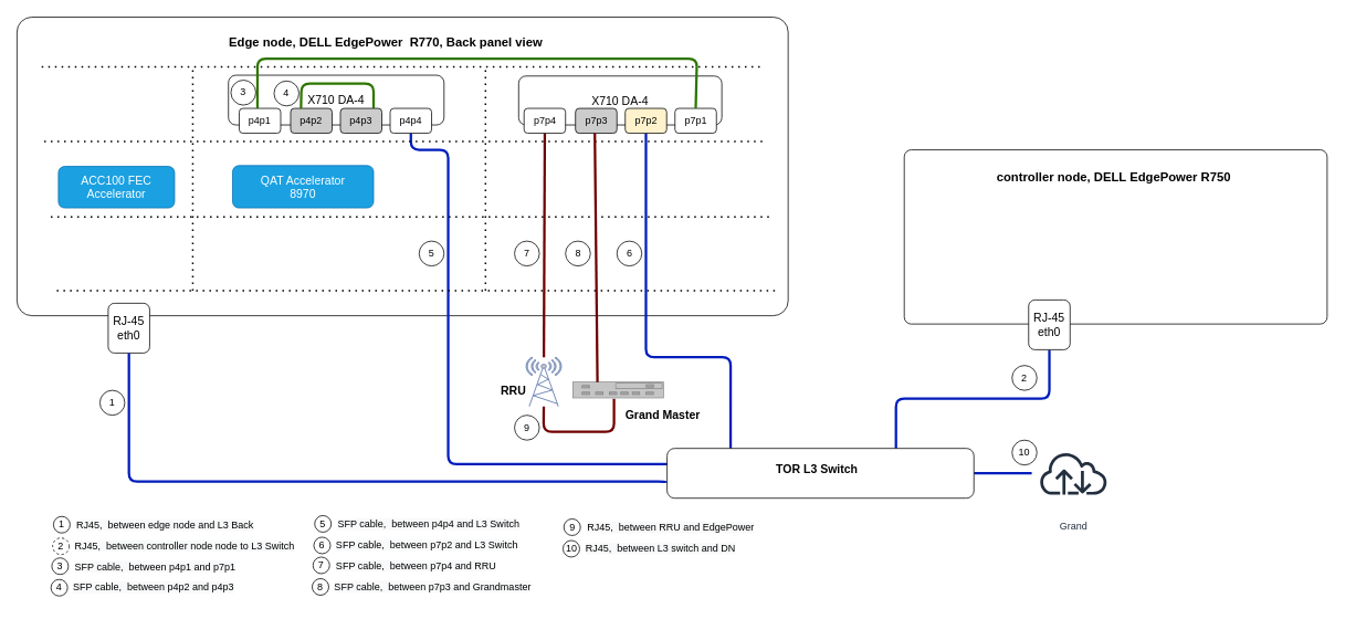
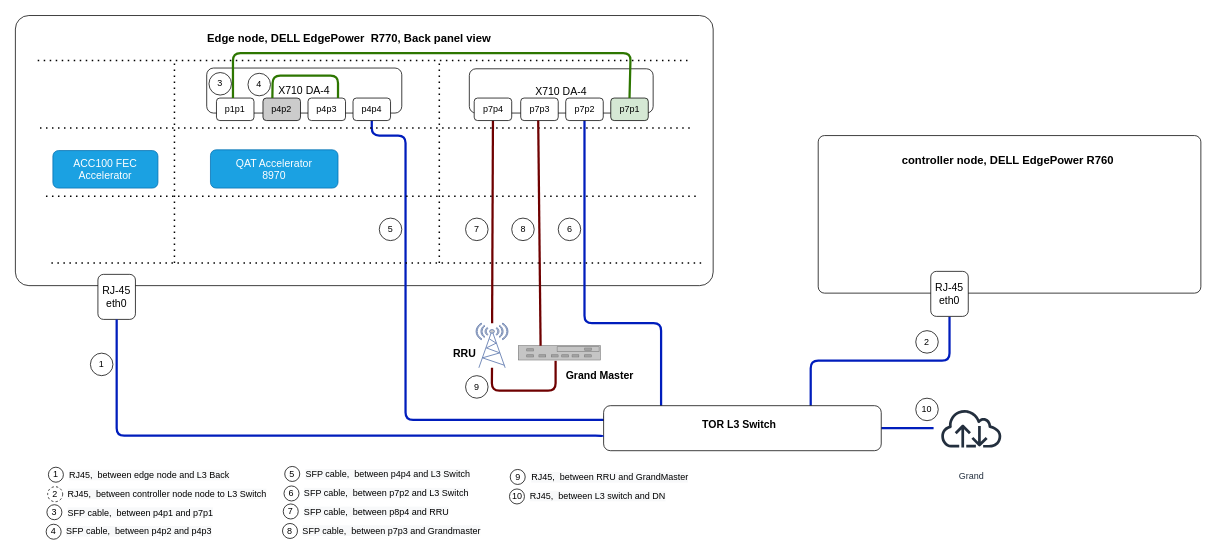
- <mxCell id="26" value="p4p1" style="rounded=1;whiteSpace=wrap;html=1;" vertex="1" parent="1"><mxGeometry x="288" y="130" width="50" height="30" as="geometry" /></mxCell>
+ <mxCell id="26" value="p1p1" style="rounded=1;whiteSpace=wrap;html=1;" vertex="1" parent="1"><mxGeometry x="288" y="130" width="50" height="30" as="geometry" /></mxCell>
- <mxCell id="28" value="p4p3" style="rounded=1;whiteSpace=wrap;html=1;fillColor=#cccccc;" vertex="1" parent="1"><mxGeometry x="410" y="130" width="50" height="30" as="geometry" /></mxCell>
+ <mxCell id="28" value="p4p3" style="rounded=1;whiteSpace=wrap;html=1;" vertex="1" parent="1"><mxGeometry x="410" y="130" width="50" height="30" as="geometry" /></mxCell>
- <mxCell id="31" value="p7p3" style="rounded=1;whiteSpace=wrap;html=1;fillColor=#cccccc;" vertex="1" parent="1"><mxGeometry x="693.5" y="130" width="50" height="30" as="geometry" /></mxCell>
+ <mxCell id="31" value="p7p3" style="rounded=1;whiteSpace=wrap;html=1;" vertex="1" parent="1"><mxGeometry x="693.5" y="130" width="50" height="30" as="geometry" /></mxCell>
- <mxCell id="32" value="p7p2" style="rounded=1;whiteSpace=wrap;html=1;fillColor=#fff2cc;" vertex="1" parent="1"><mxGeometry x="753.5" y="130" width="50" height="30" as="geometry" /></mxCell>
+ <mxCell id="32" value="p7p2" style="rounded=1;whiteSpace=wrap;html=1;" vertex="1" parent="1"><mxGeometry x="753.5" y="130" width="50" height="30" as="geometry" /></mxCell>
- <mxCell id="33" value="p7p1" style="rounded=1;whiteSpace=wrap;html=1;" vertex="1" parent="1"><mxGeometry x="813.5" y="130" width="50" height="30" as="geometry" /></mxCell>
+ <mxCell id="33" value="p7p1" style="rounded=1;whiteSpace=wrap;html=1;fillColor=#d5e8d4;" vertex="1" parent="1"><mxGeometry x="813.5" y="130" width="50" height="30" as="geometry" /></mxCell>
- <mxCell id="7" value="&lt;font style=&quot;font-size: 15px&quot;&gt;&lt;b style=&quot;font-size: 15px&quot;&gt;&lt;br&gt;controller node, DELL EdgePower R750&amp;nbsp;&lt;br&gt;&lt;/b&gt;&lt;/font&gt;" style="rounded=1;whiteSpace=wrap;html=1;verticalAlign=top;fontSize=15;arcSize=4;" vertex="1" parent="1"><mxGeometry x="1090" y="180" width="510" height="210" as="geometry" /></mxCell>
+ <mxCell id="7" value="&lt;font style=&quot;font-size: 15px&quot;&gt;&lt;b style=&quot;font-size: 15px&quot;&gt;&lt;br&gt;controller node, DELL EdgePower R760&amp;nbsp;&lt;br&gt;&lt;/b&gt;&lt;/font&gt;" style="rounded=1;whiteSpace=wrap;html=1;verticalAlign=top;fontSize=15;arcSize=4;" vertex="1" parent="1"><mxGeometry x="1090" y="180" width="510" height="210" as="geometry" /></mxCell>
- <mxCell id="69" value="&lt;span style=&quot;color: rgb(0 , 0 , 0) ; font-family: &amp;#34;helvetica&amp;#34; ; font-size: 12px ; font-style: normal ; font-weight: 400 ; letter-spacing: normal ; text-align: center ; text-indent: 0px ; text-transform: none ; word-spacing: 0px ; background-color: rgb(248 , 249 , 250) ; display: inline ; float: none&quot;&gt;RJ45,&amp;nbsp; between RRU and EdgePower&lt;/span&gt;" style="text;whiteSpace=wrap;html=1;" vertex="1" parent="1"><mxGeometry x="705.5" y="622" width="232" height="30" as="geometry" /></mxCell>
+ <mxCell id="69" value="&lt;span style=&quot;color: rgb(0 , 0 , 0) ; font-family: &amp;#34;helvetica&amp;#34; ; font-size: 12px ; font-style: normal ; font-weight: 400 ; letter-spacing: normal ; text-align: center ; text-indent: 0px ; text-transform: none ; word-spacing: 0px ; background-color: rgb(248 , 249 , 250) ; display: inline ; float: none&quot;&gt;RJ45,&amp;nbsp; between RRU and GrandMaster&lt;/span&gt;" style="text;whiteSpace=wrap;html=1;" vertex="1" parent="1"><mxGeometry x="705.5" y="622" width="232" height="30" as="geometry" /></mxCell>
- <mxCell id="65" value="&lt;span style=&quot;color: rgb(0 , 0 , 0) ; font-family: &amp;#34;helvetica&amp;#34; ; font-size: 12px ; font-style: normal ; font-weight: 400 ; letter-spacing: normal ; text-align: center ; text-indent: 0px ; text-transform: none ; word-spacing: 0px ; background-color: rgb(248 , 249 , 250) ; display: inline ; float: none&quot;&gt;SFP cable,&amp;nbsp; between p7p4 and RRU&lt;/span&gt;" style="text;whiteSpace=wrap;html=1;" vertex="1" parent="1"><mxGeometry x="403" y="668" width="242" height="30" as="geometry" /></mxCell>
+ <mxCell id="65" value="&lt;span style=&quot;color: rgb(0 , 0 , 0) ; font-family: &amp;#34;helvetica&amp;#34; ; font-size: 12px ; font-style: normal ; font-weight: 400 ; letter-spacing: normal ; text-align: center ; text-indent: 0px ; text-transform: none ; word-spacing: 0px ; background-color: rgb(248 , 249 , 250) ; display: inline ; float: none&quot;&gt;SFP cable,&amp;nbsp; between p8p4 and RRU&lt;/span&gt;" style="text;whiteSpace=wrap;html=1;" vertex="1" parent="1"><mxGeometry x="403" y="668" width="242" height="30" as="geometry" /></mxCell>
